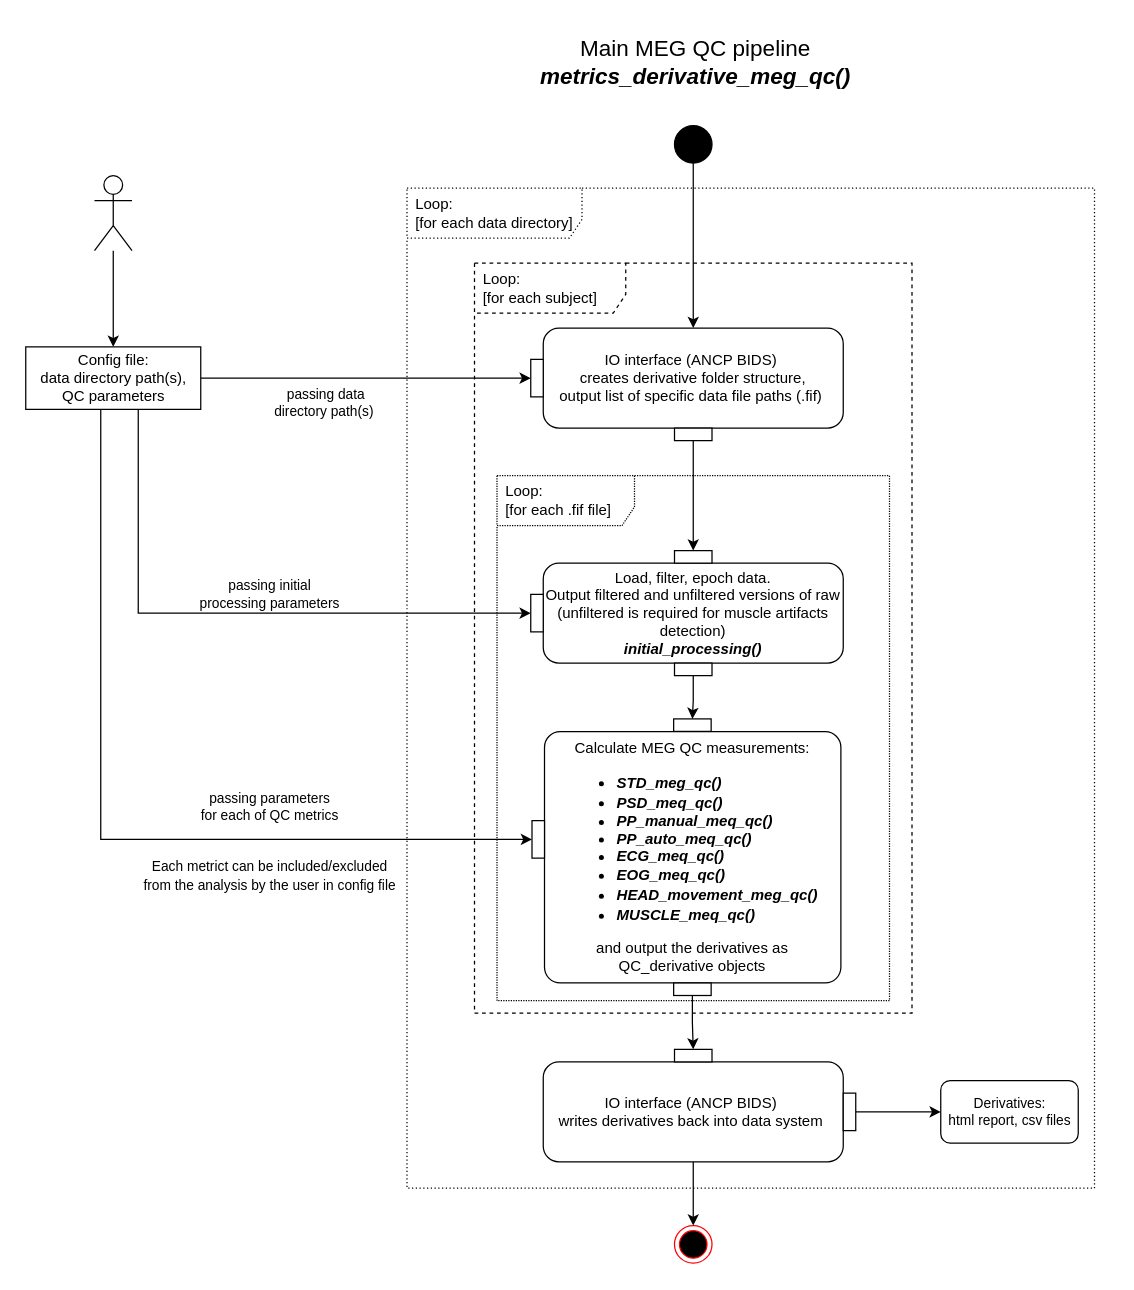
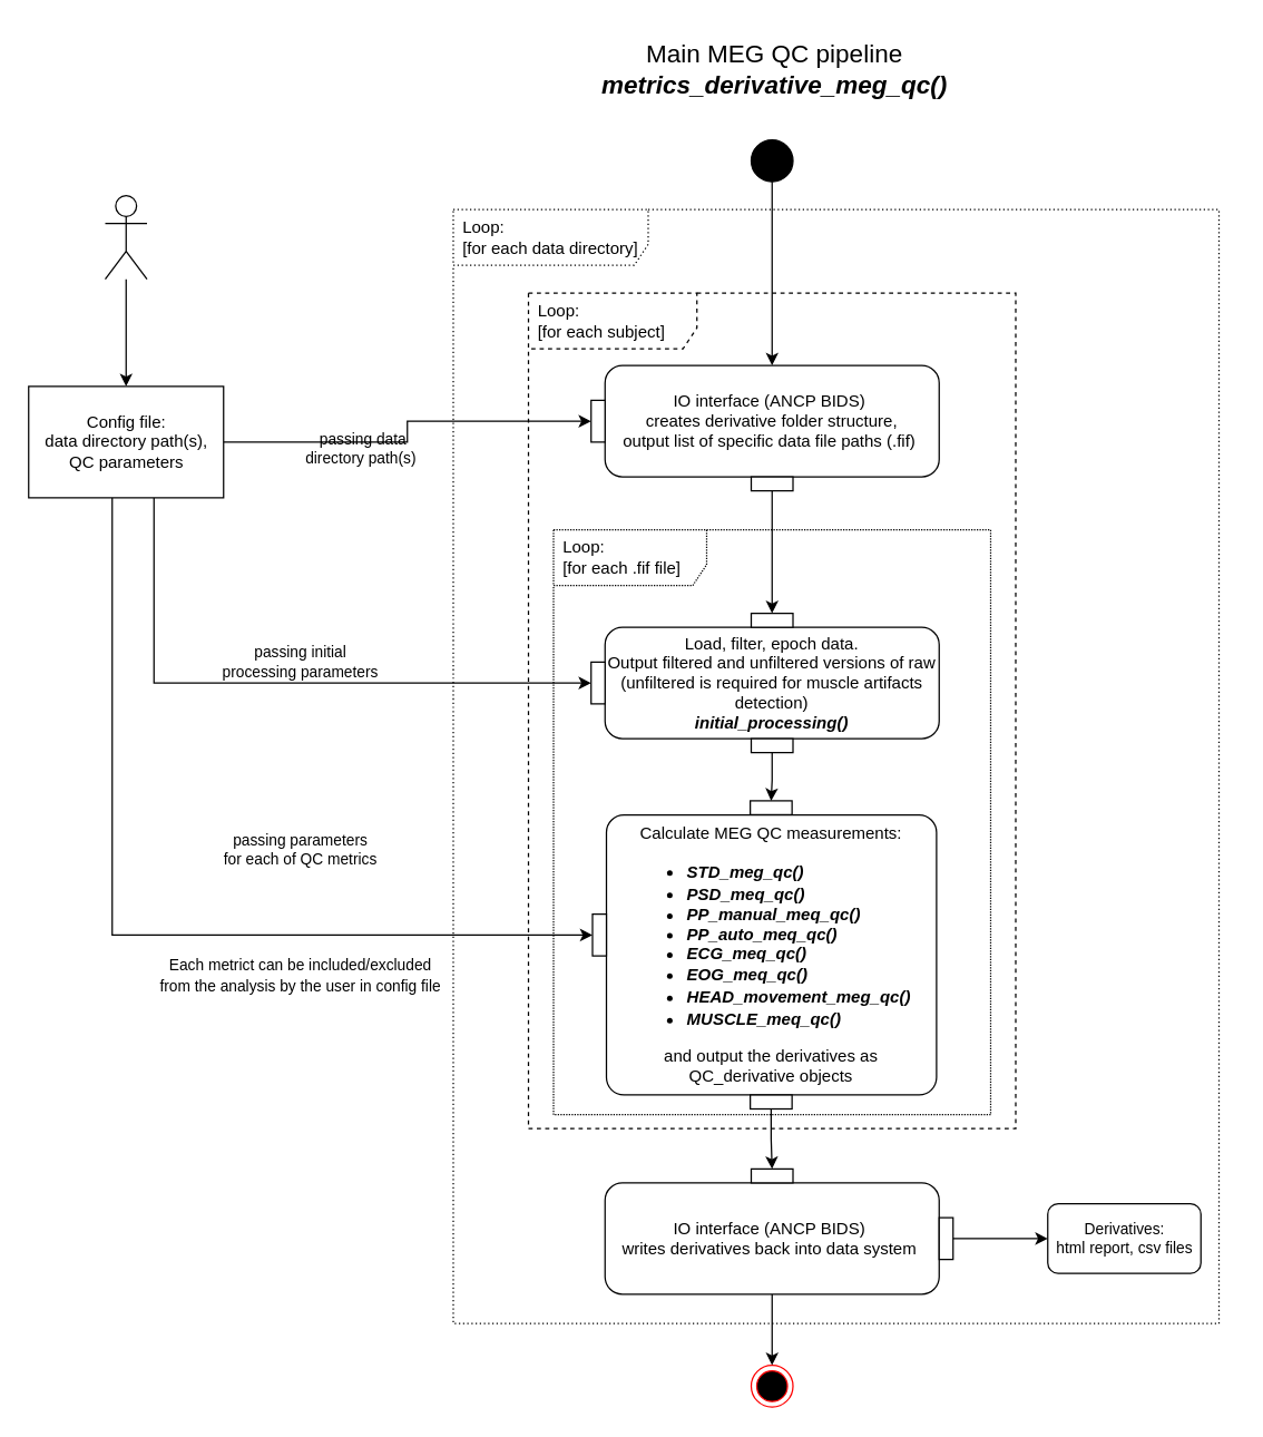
- <mxCell id="9" value="Config file:&lt;br&gt;data directory path(s),&lt;br&gt;QC parameters" style="html=1;" parent="1" vertex="1"><mxGeometry x="20" y="277" width="140" height="50" as="geometry" /></mxCell>
+ <mxCell id="9" value="Config file:&lt;br&gt;data directory path(s),&lt;br&gt;QC parameters" style="html=1;" parent="1" vertex="1"><mxGeometry x="20" y="277" width="140" height="80" as="geometry" /></mxCell>
- <mxCell id="36" value="passing parameters &lt;br&gt;for each of QC metrics" style="text;html=1;align=center;verticalAlign=middle;resizable=0;points=[];autosize=1;strokeColor=none;fillColor=none;fontSize=11;" parent="1" vertex="1"><mxGeometry x="150" y="625" width="130" height="40" as="geometry" /></mxCell>
+ <mxCell id="36" value="passing parameters &lt;br&gt;for each of QC metrics" style="text;html=1;align=center;verticalAlign=middle;resizable=0;points=[];autosize=1;strokeColor=none;fillColor=none;fontSize=11;" parent="1" vertex="1"><mxGeometry x="150" y="590" width="130" height="40" as="geometry" /></mxCell>
